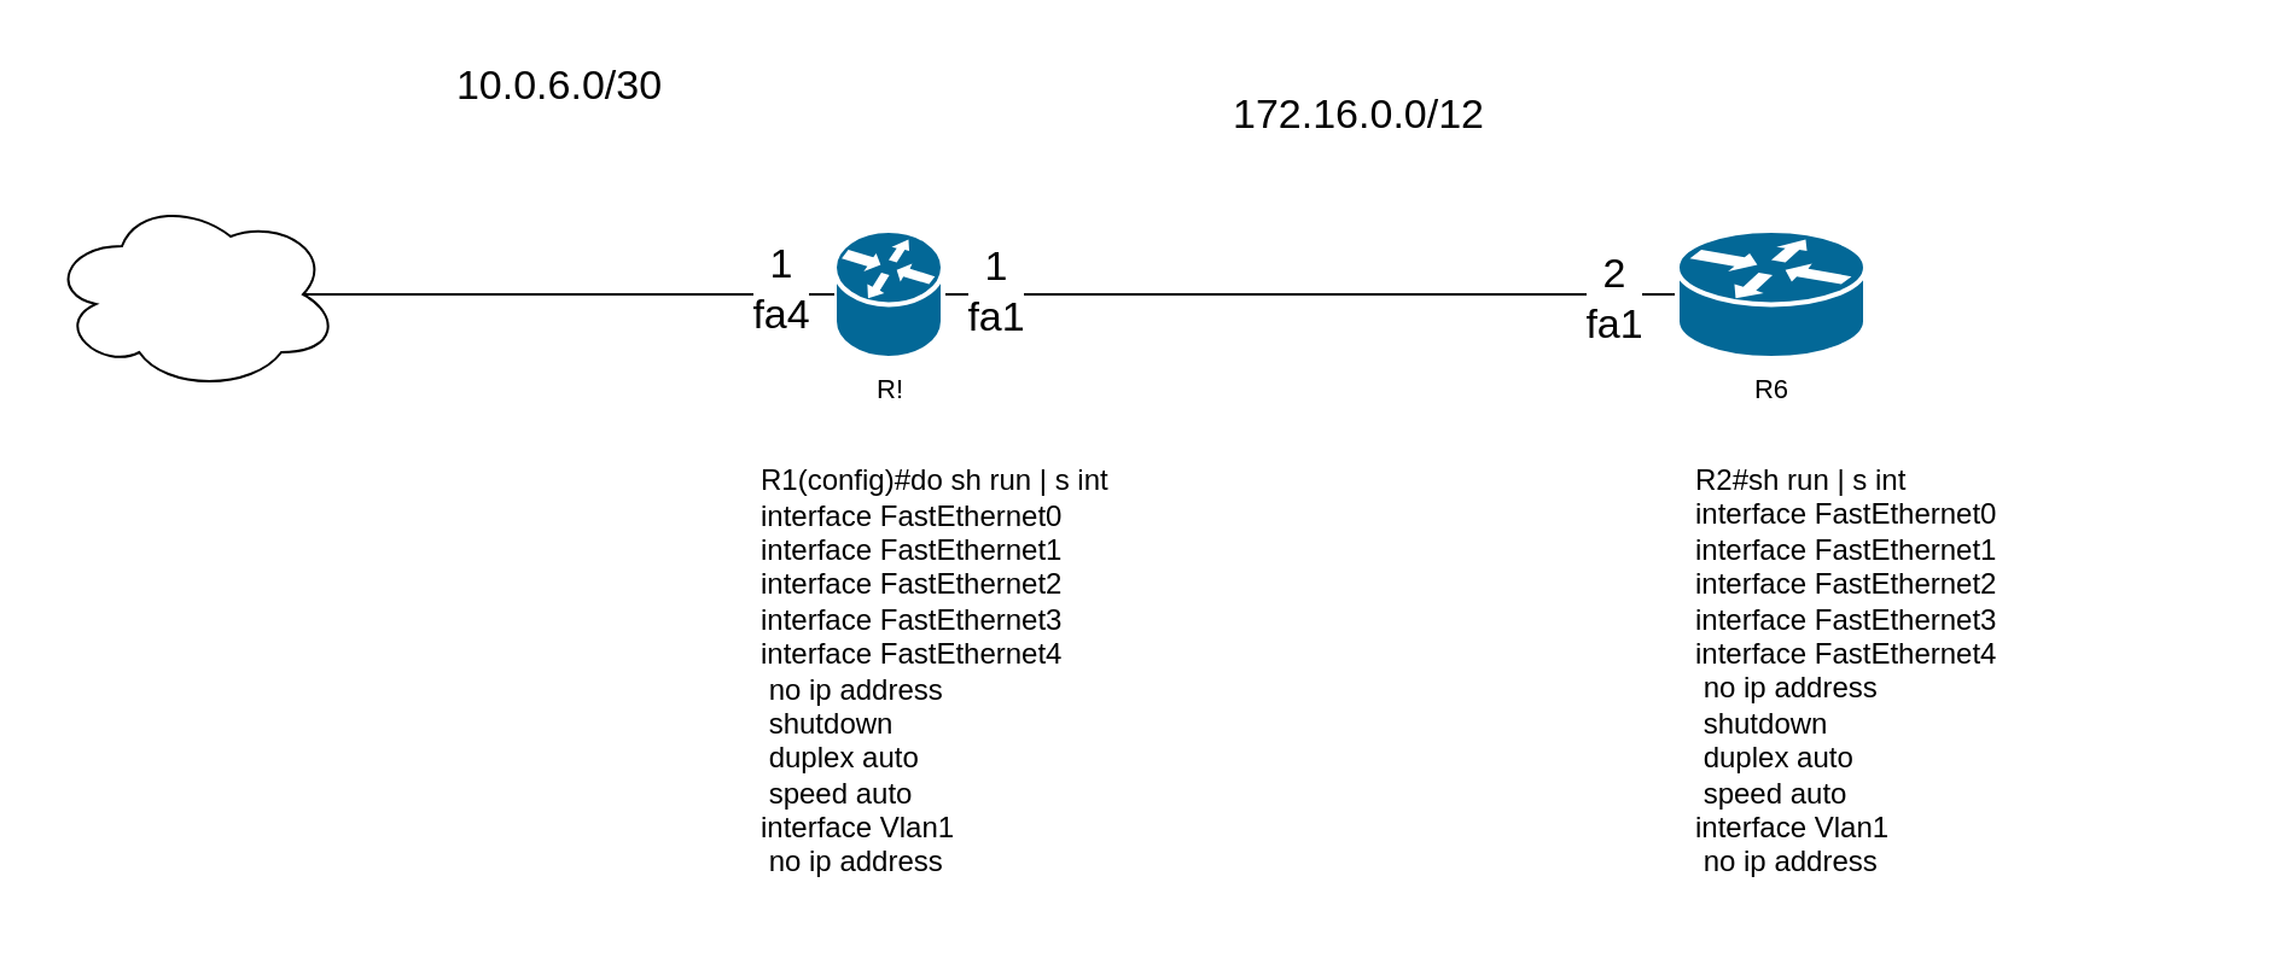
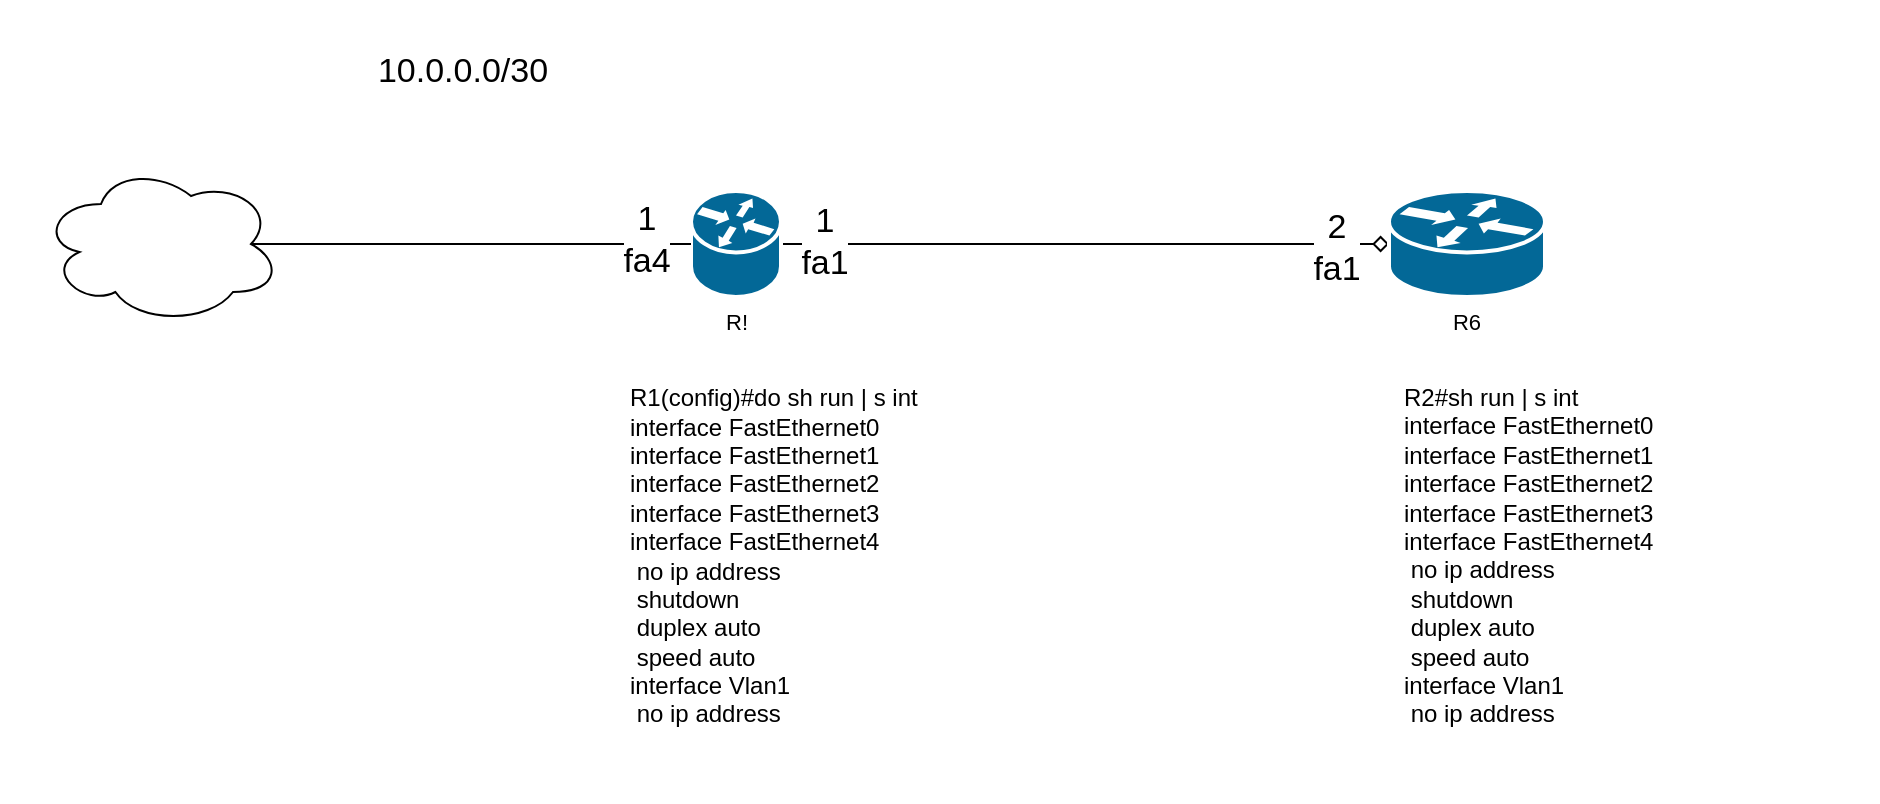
- <mxCell id="10" value="10.0.6.0/30" style="text;html=1;align=center;verticalAlign=middle;resizable=0;points=[];autosize=1;strokeColor=none;fillColor=none;fontSize=17;fontFamily=Helvetica;fontColor=default;" parent="1" vertex="1"><mxGeometry x="179" y="20" width="103" height="32" as="geometry" /></mxCell>
+ <mxCell id="10" value="10.0.0.0/30" style="text;html=1;align=center;verticalAlign=middle;resizable=0;points=[];autosize=1;strokeColor=none;fillColor=none;fontSize=17;fontFamily=Helvetica;fontColor=default;" parent="1" vertex="1"><mxGeometry x="179" y="20" width="103" height="32" as="geometry" /></mxCell>
- <mxCell id="11" value="172.16.0.0/12" style="text;html=1;align=center;verticalAlign=middle;resizable=0;points=[];autosize=1;strokeColor=none;fillColor=none;fontSize=17;fontFamily=Helvetica;fontColor=default;" parent="1" vertex="1"><mxGeometry x="501" y="32" width="122" height="32" as="geometry" /></mxCell>
- <mxCell id="2" style="edgeStyle=orthogonalEdgeStyle;rounded=0;orthogonalLoop=1;jettySize=auto;html=1;exitX=1;exitY=0.5;exitDx=0;exitDy=0;exitPerimeter=0;entryX=0;entryY=0.5;entryDx=0;entryDy=0;entryPerimeter=0;endArrow=none;endFill=0;" parent="1" source="5" target="6" edge="1"><mxGeometry relative="1" as="geometry" /></mxCell>
+ <mxCell id="2" style="edgeStyle=orthogonalEdgeStyle;rounded=0;orthogonalLoop=1;jettySize=auto;html=1;exitX=1;exitY=0.5;exitDx=0;exitDy=0;exitPerimeter=0;entryX=0;entryY=0.5;entryDx=0;entryDy=0;entryPerimeter=0;endArrow=diamond;endFill=0;" parent="1" source="5" target="6" edge="1"><mxGeometry relative="1" as="geometry" /></mxCell>
